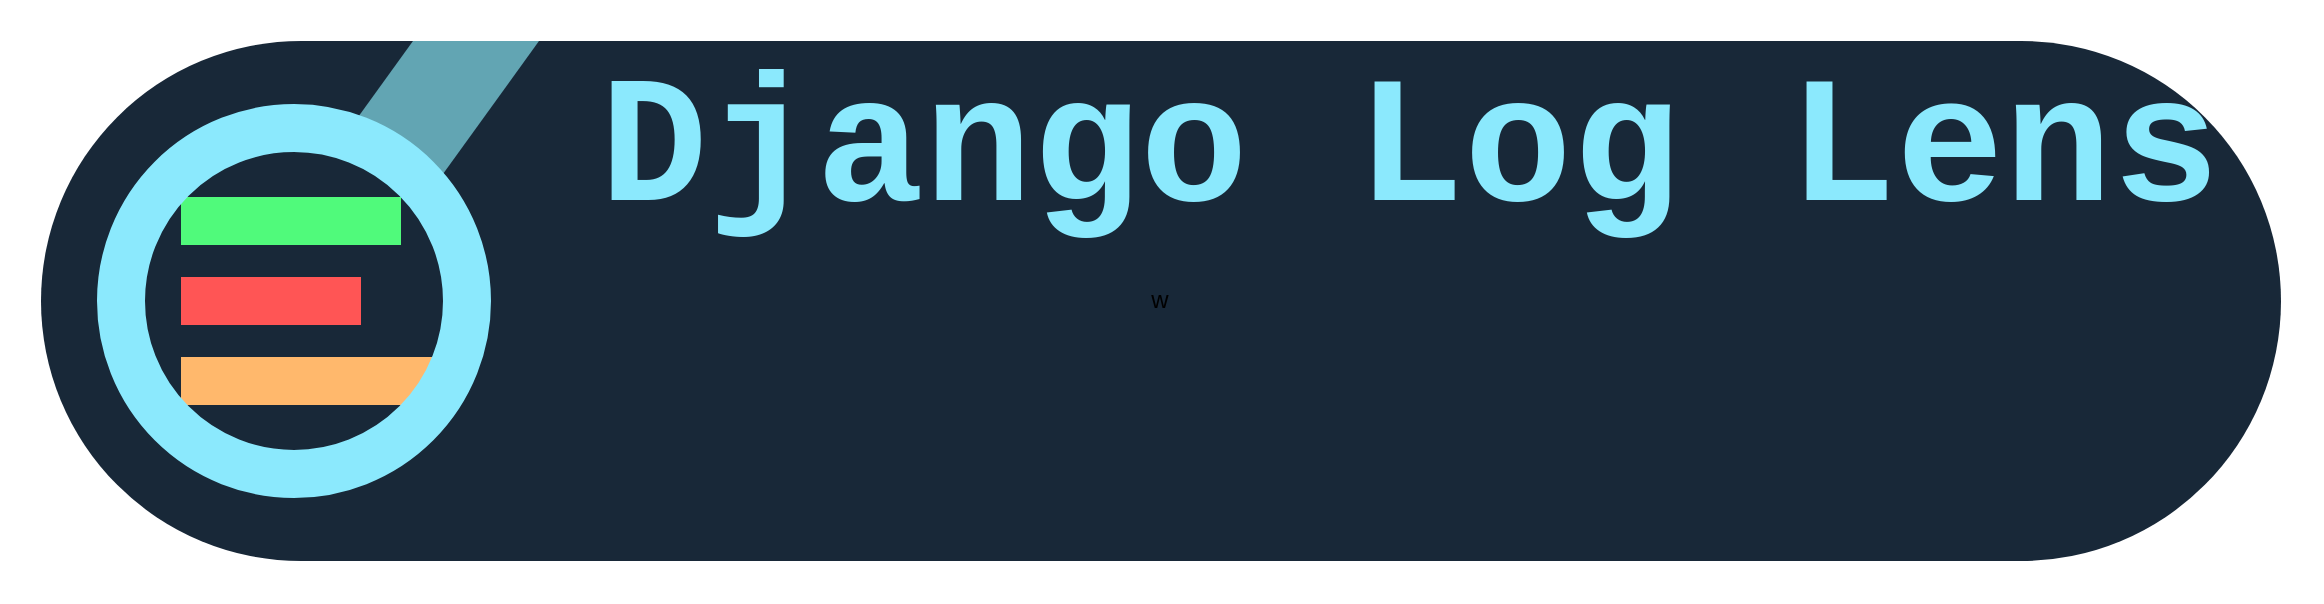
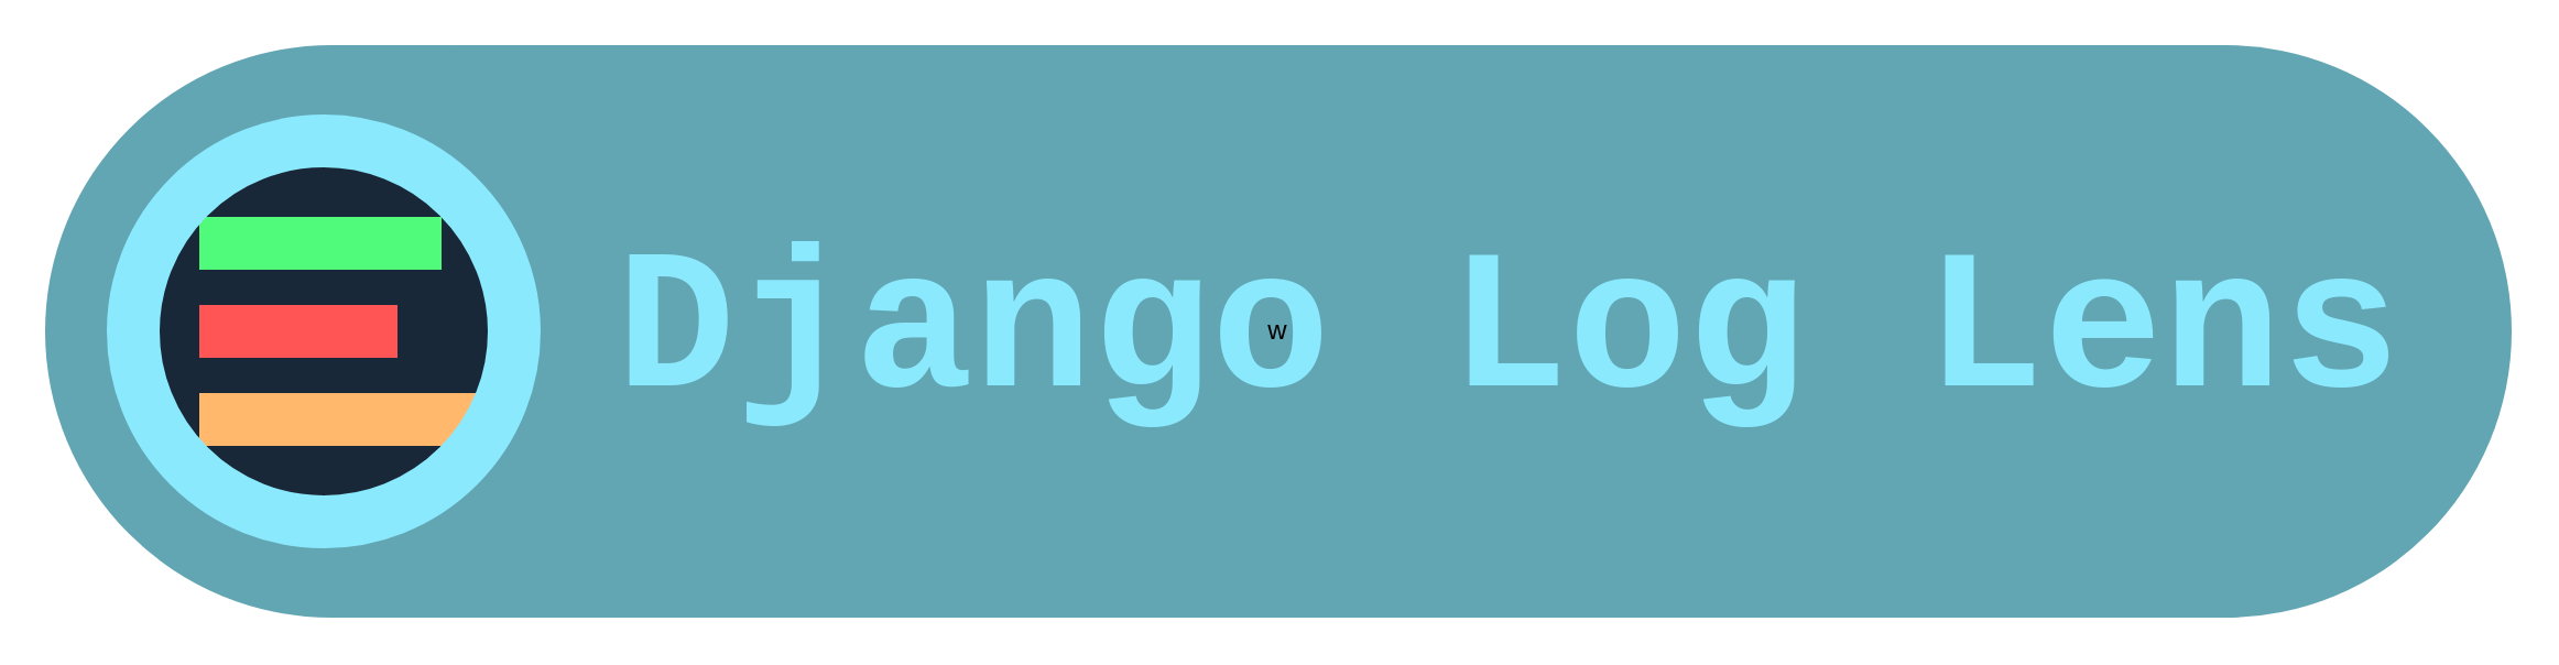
- <mxCell id="5" value="&lt;font color=&quot;#8be9fd&quot; style=&quot;font-size: 90px;&quot;&gt;Django Log Lens&lt;/font&gt;" style="text;html=1;strokeColor=none;fillColor=none;align=center;verticalAlign=middle;whiteSpace=wrap;rounded=0;fontStyle=1;fontFamily=Courier New;fontSize=90;" parent="1" vertex="1"><mxGeometry x="290" y="30" width="830" height="90" as="geometry" /></mxCell>
+ <mxCell id="5" value="&lt;font color=&quot;#8be9fd&quot; style=&quot;font-size: 90px;&quot;&gt;Django Log Lens&lt;/font&gt;" style="text;html=1;strokeColor=none;fillColor=none;align=center;verticalAlign=middle;whiteSpace=wrap;rounded=0;fontStyle=1;fontFamily=Courier New;fontSize=90;" parent="1" vertex="1"><mxGeometry x="270" y="105" width="830" height="90" as="geometry" /></mxCell>
- <mxCell id="2" value="w" style="rounded=1;whiteSpace=wrap;html=1;fillColor=#182838;strokeColor=none;arcSize=50;" parent="1" vertex="1"><mxGeometry x="20" y="20" width="1120" height="260" as="geometry" /></mxCell>
+ <mxCell id="2" value="w" style="rounded=1;whiteSpace=wrap;html=1;fillColor=#62a5b3;strokeColor=none;arcSize=50;" parent="1" vertex="1"><mxGeometry x="20" y="20" width="1120" height="260" as="geometry" /></mxCell>
